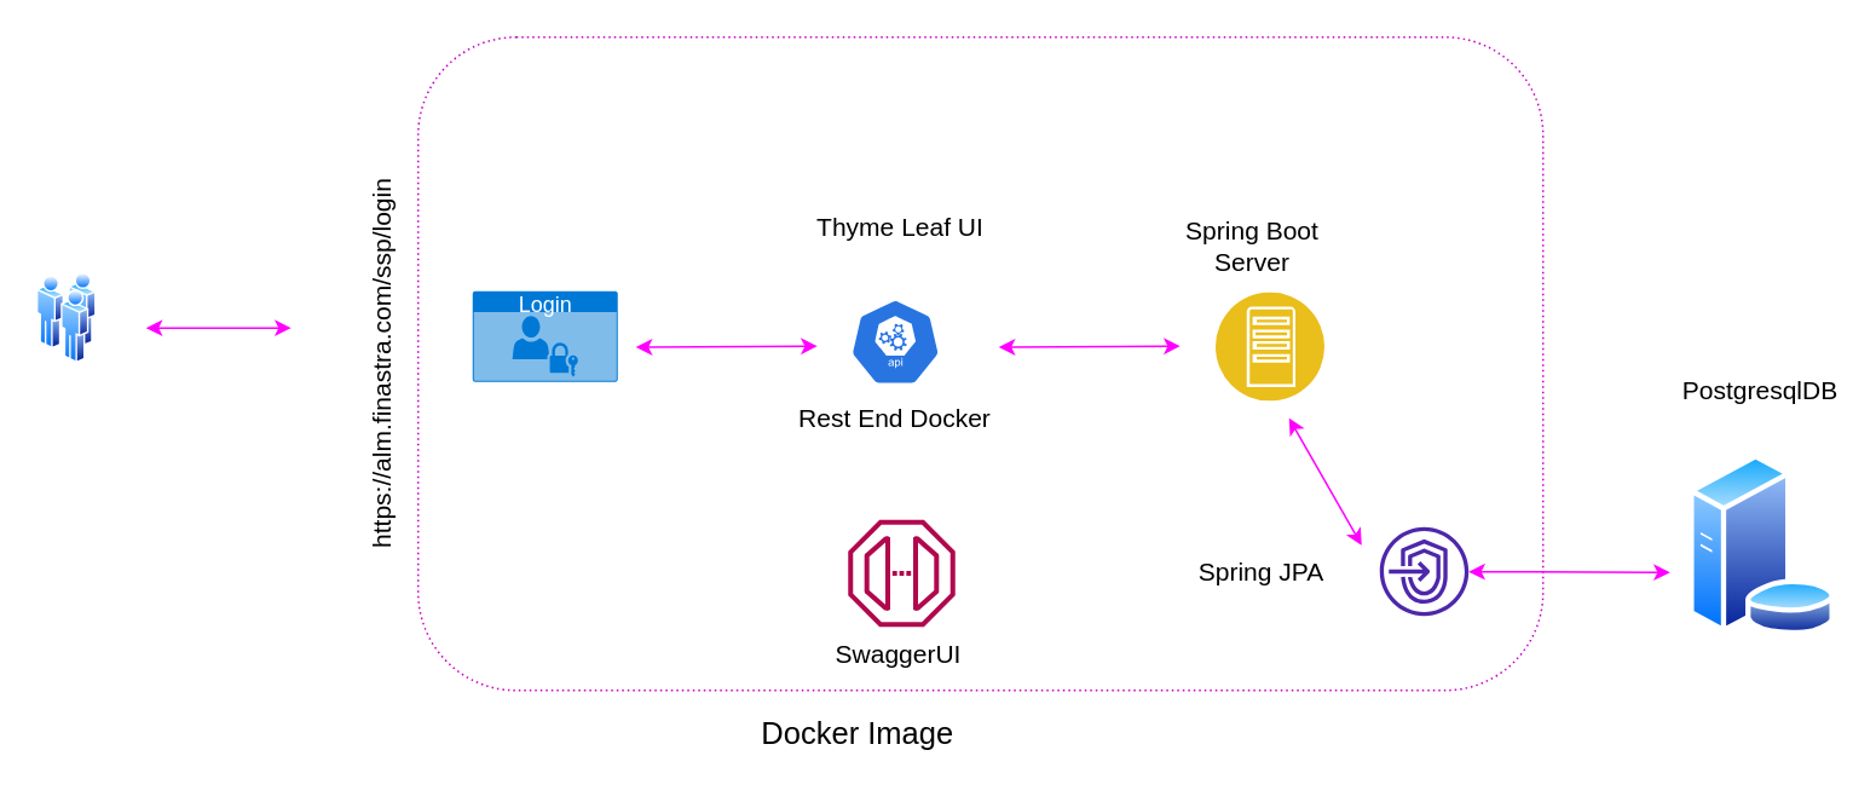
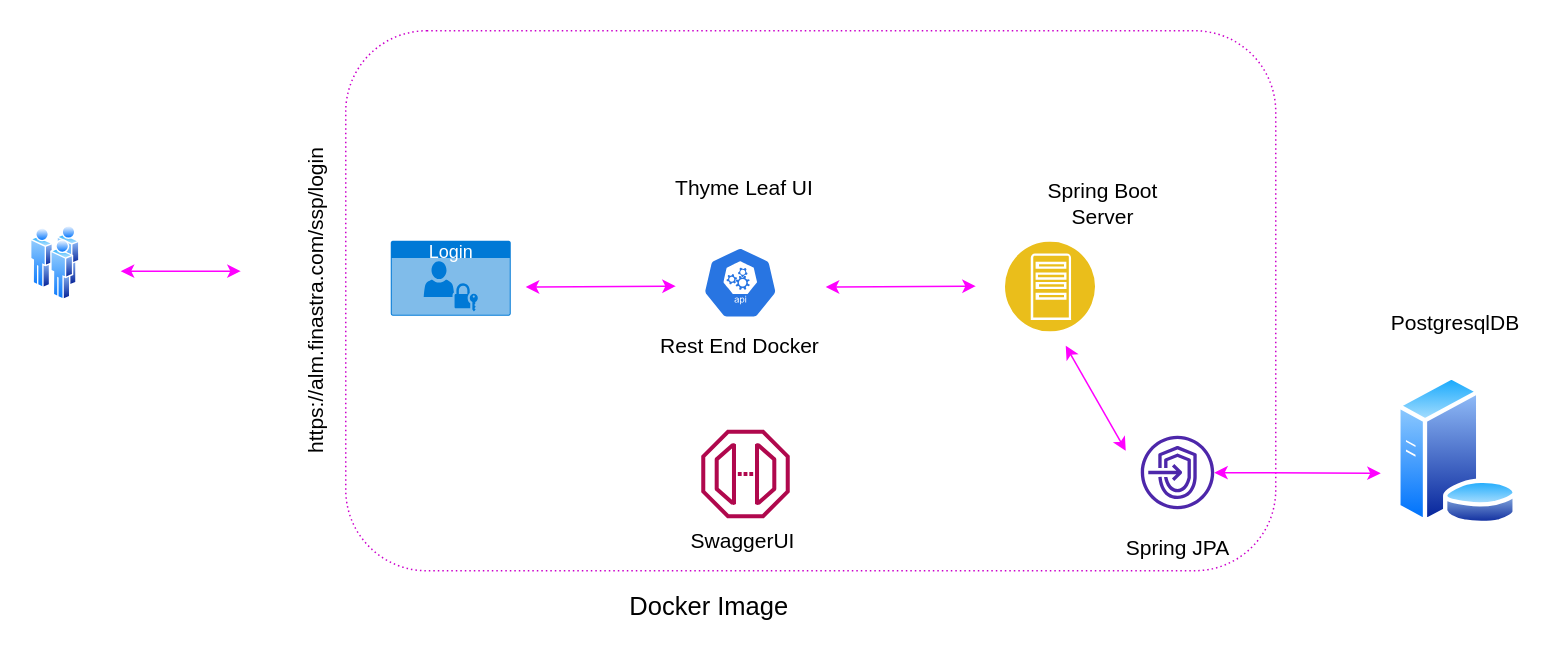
- <mxCell id="11" value="Spring Boot Server" style="text;html=1;strokeColor=none;fillColor=none;align=center;verticalAlign=middle;whiteSpace=wrap;rounded=0;dashed=1;dashPattern=1 2;sketch=1;fontSize=14;fontColor=#000000;" vertex="1" parent="1"><mxGeometry x="640" y="120" width="100" height="30" as="geometry" /></mxCell>
+ <mxCell id="11" value="Spring Boot Server" style="text;html=1;strokeColor=none;fillColor=none;align=center;verticalAlign=middle;whiteSpace=wrap;rounded=0;dashed=1;dashPattern=1 2;sketch=1;fontSize=14;fontColor=#000000;" vertex="1" parent="1"><mxGeometry x="685" y="120" width="100" height="30" as="geometry" /></mxCell>
- <mxCell id="14" value="Spring JPA" style="text;html=1;strokeColor=none;fillColor=none;align=center;verticalAlign=middle;whiteSpace=wrap;rounded=0;dashed=1;dashPattern=1 2;sketch=1;fontSize=14;fontColor=#000000;" vertex="1" parent="1"><mxGeometry x="654.5" y="300" width="80" height="30" as="geometry" /></mxCell>
+ <mxCell id="14" value="Spring JPA" style="text;html=1;strokeColor=none;fillColor=none;align=center;verticalAlign=middle;whiteSpace=wrap;rounded=0;dashed=1;dashPattern=1 2;sketch=1;fontSize=14;fontColor=#000000;" vertex="1" parent="1"><mxGeometry x="744.5" y="350" width="80" height="30" as="geometry" /></mxCell>
